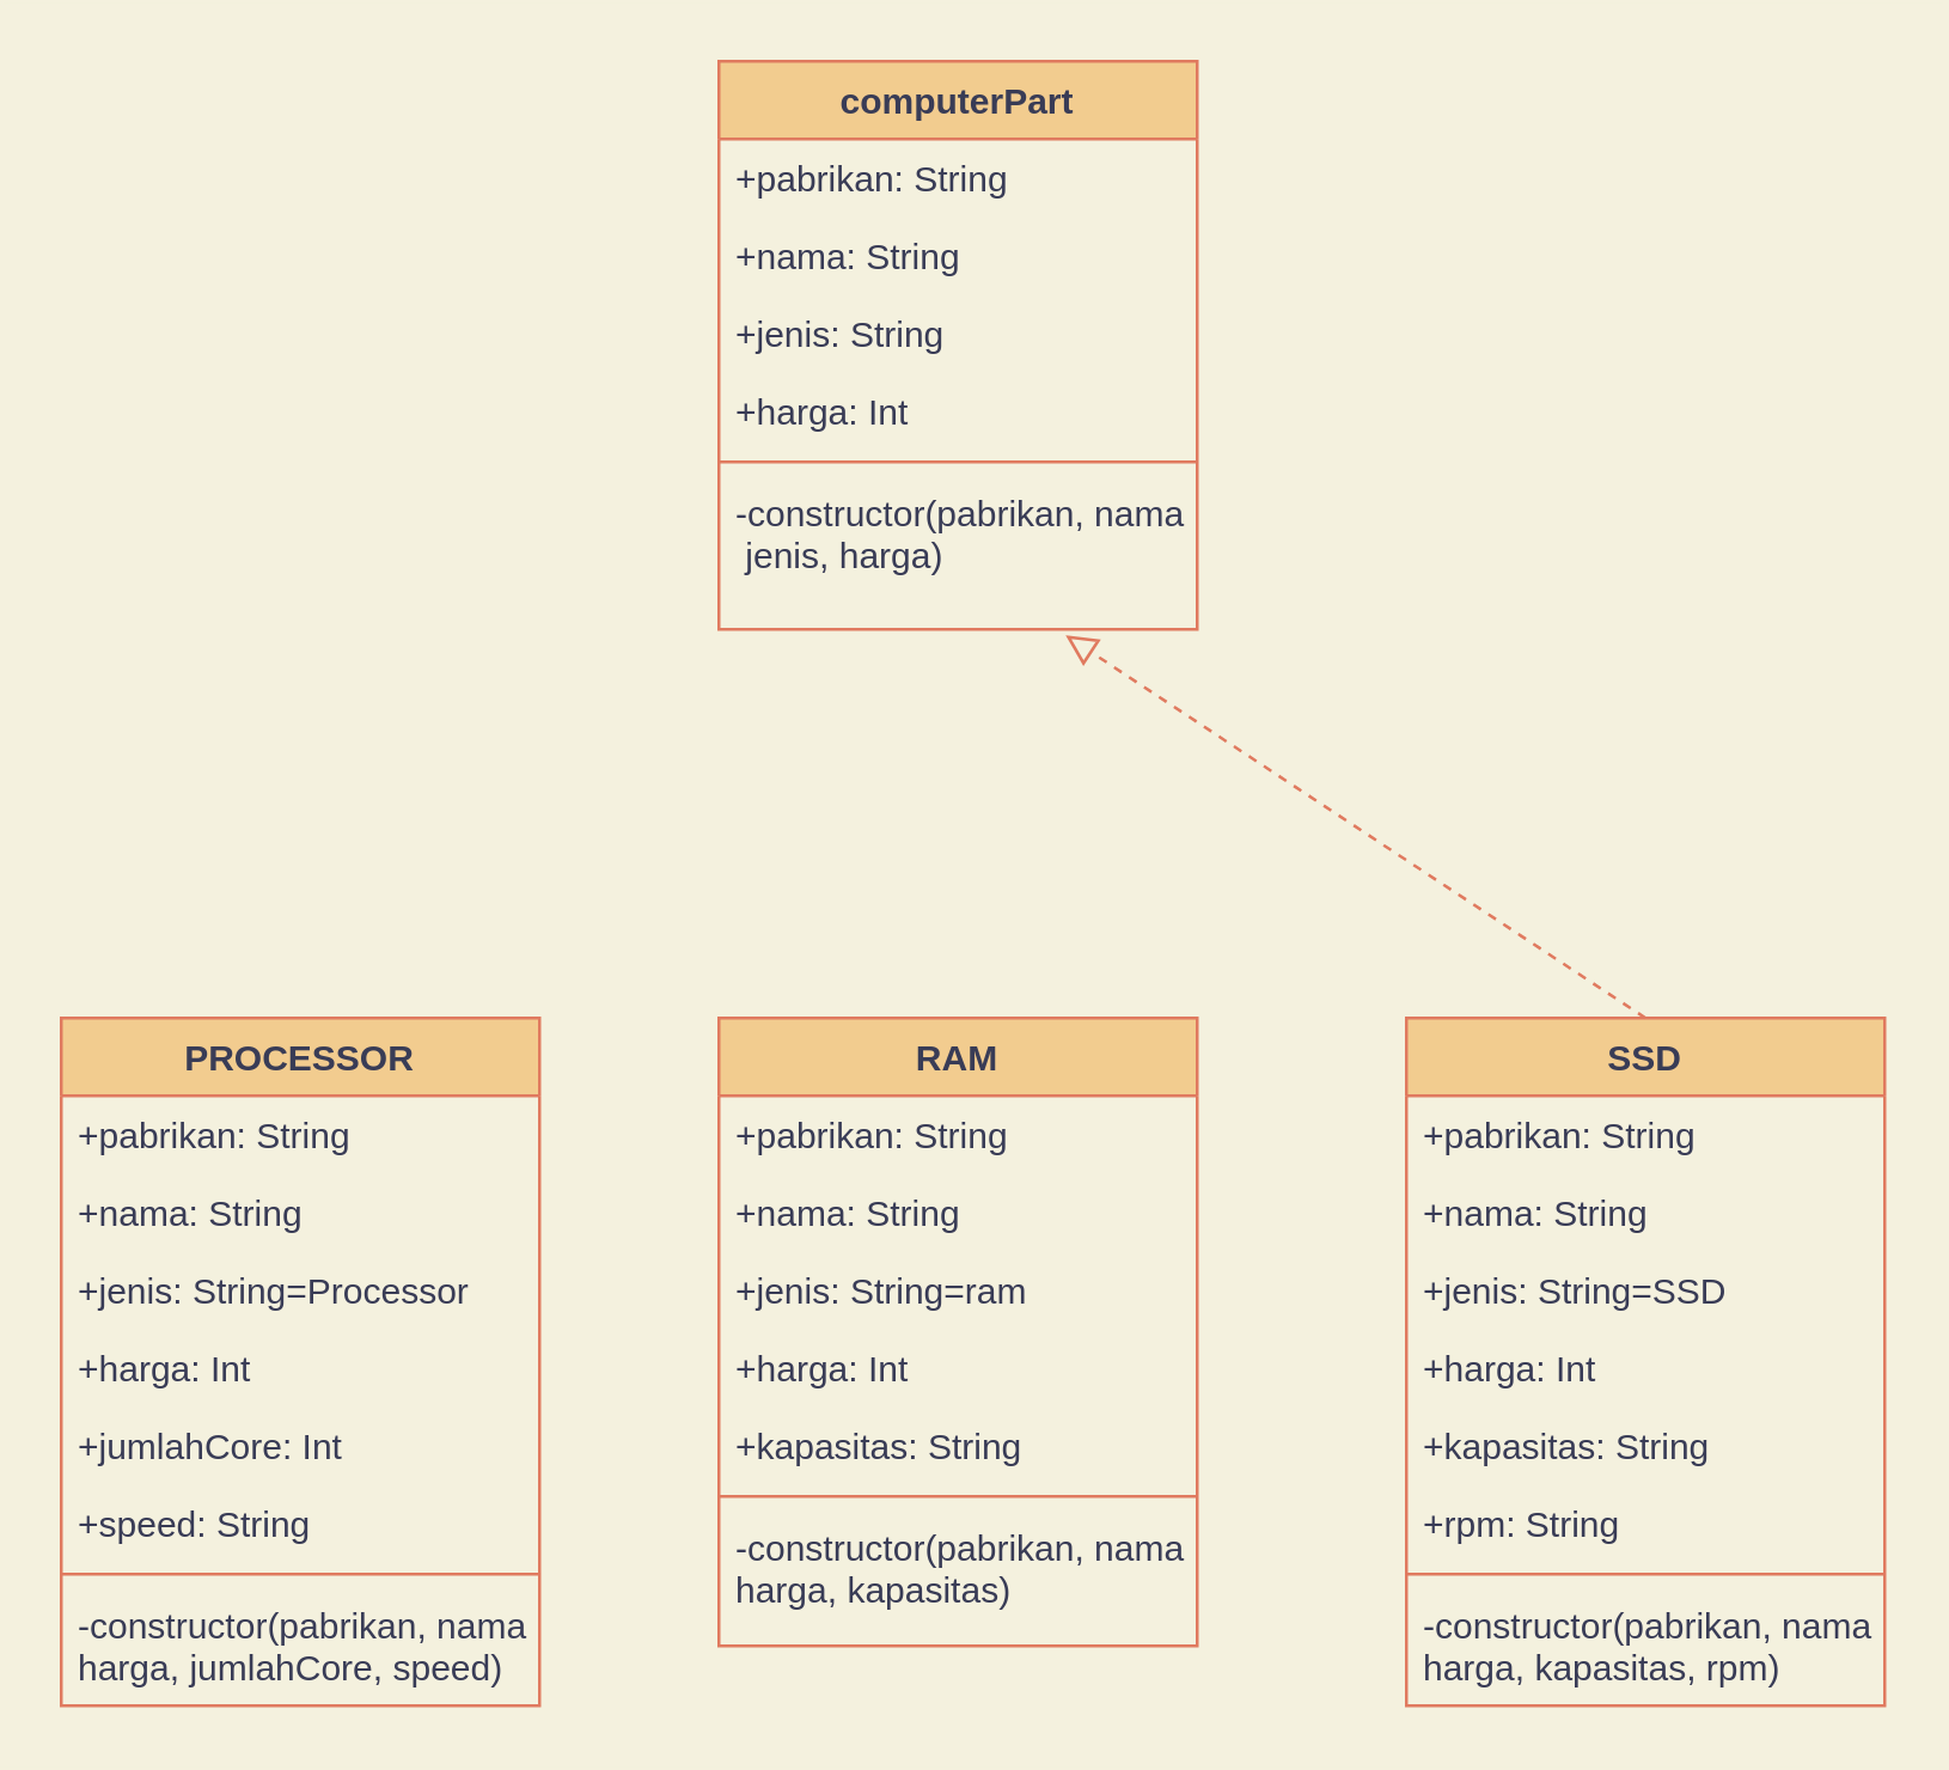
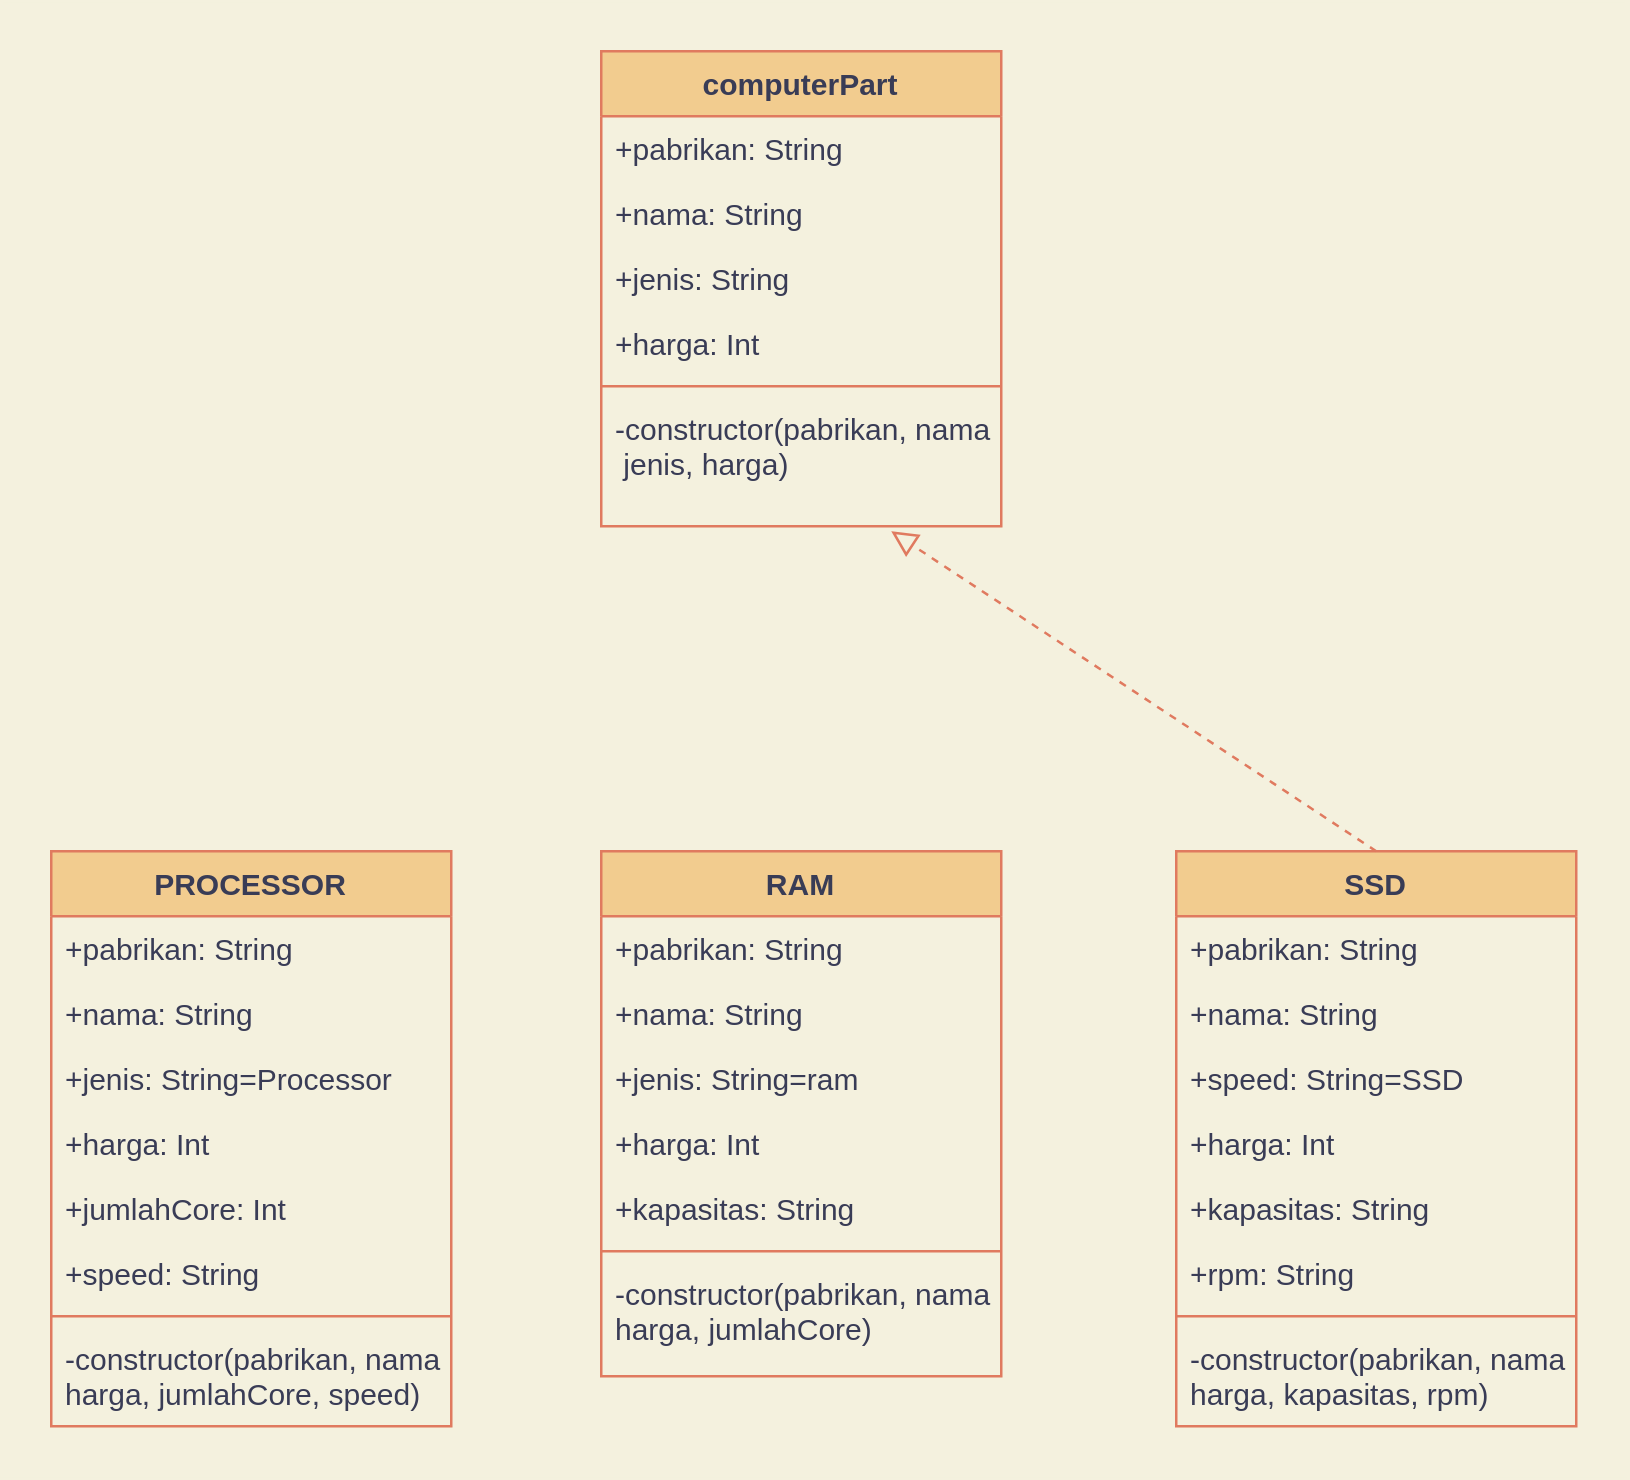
- <mxCell id="29" value="+jenis: String=SSD" style="text;strokeColor=none;fillColor=none;align=left;verticalAlign=top;spacingLeft=4;spacingRight=4;overflow=hidden;rotatable=0;points=[[0,0.5],[1,0.5]];portConstraint=eastwest;fontColor=#393C56;" parent="26" vertex="1"><mxGeometry y="78" width="160" height="26" as="geometry" /></mxCell>
+ <mxCell id="29" value="+speed: String=SSD" style="text;strokeColor=none;fillColor=none;align=left;verticalAlign=top;spacingLeft=4;spacingRight=4;overflow=hidden;rotatable=0;points=[[0,0.5],[1,0.5]];portConstraint=eastwest;fontColor=#393C56;" parent="26" vertex="1"><mxGeometry y="78" width="160" height="26" as="geometry" /></mxCell>
- <mxCell id="25" value="-constructor(pabrikan, nama, &#10;harga, kapasitas)" style="text;strokeColor=none;fillColor=none;align=left;verticalAlign=top;spacingLeft=4;spacingRight=4;overflow=hidden;rotatable=0;points=[[0,0.5],[1,0.5]];portConstraint=eastwest;fontColor=#393C56;" parent="18" vertex="1"><mxGeometry y="164" width="160" height="46" as="geometry" /></mxCell>
+ <mxCell id="25" value="-constructor(pabrikan, nama, &#10;harga, jumlahCore)" style="text;strokeColor=none;fillColor=none;align=left;verticalAlign=top;spacingLeft=4;spacingRight=4;overflow=hidden;rotatable=0;points=[[0,0.5],[1,0.5]];portConstraint=eastwest;fontColor=#393C56;" parent="18" vertex="1"><mxGeometry y="164" width="160" height="46" as="geometry" /></mxCell>
